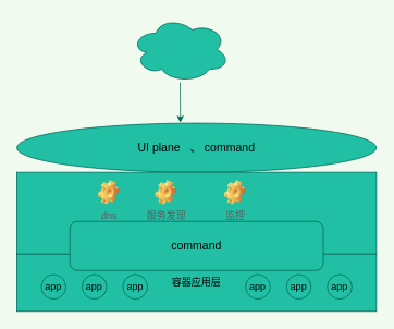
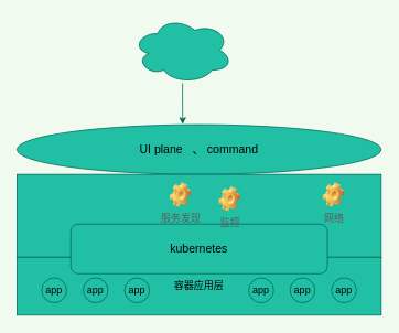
- <mxCell id="14" value="dns" style="shape=image;html=1;verticalLabelPosition=bottom;verticalAlign=top;imageAspect=1;aspect=fixed;image=img/clipart/Gear_128x128.png;rounded=0;sketch=0;strokeColor=#006658;fillColor=#21C0A5;fontColor=#5C5C5C;" vertex="1" parent="1"><mxGeometry x="120" y="220" width="25.58" height="30" as="geometry" /></mxCell>
- <mxCell id="15" value="服务发现" style="shape=image;html=1;verticalLabelPosition=bottom;verticalAlign=top;imageAspect=1;aspect=fixed;image=img/clipart/Gear_128x128.png;rounded=0;sketch=0;strokeColor=#006658;fillColor=#21C0A5;fontColor=#5C5C5C;" vertex="1" parent="1"><mxGeometry x="190" y="220" width="25.58" height="30" as="geometry" /></mxCell>
+ <mxCell id="15" value="服务发现" style="shape=image;html=1;verticalLabelPosition=bottom;verticalAlign=top;imageAspect=1;aspect=fixed;image=img/clipart/Gear_128x128.png;rounded=0;sketch=0;strokeColor=#006658;fillColor=#21C0A5;fontColor=#5C5C5C;" vertex="1" parent="1"><mxGeometry x="205" y="220" width="25.58" height="30" as="geometry" /></mxCell>
- <mxCell id="16" value="监控" style="shape=image;html=1;verticalLabelPosition=bottom;verticalAlign=top;imageAspect=1;aspect=fixed;image=img/clipart/Gear_128x128.png;rounded=0;sketch=0;strokeColor=#006658;fillColor=#21C0A5;fontColor=#5C5C5C;" vertex="1" parent="1"><mxGeometry x="274.42" y="220" width="25.58" height="30" as="geometry" /></mxCell>
+ <mxCell id="16" value="监控" style="shape=image;html=1;verticalLabelPosition=bottom;verticalAlign=top;imageAspect=1;aspect=fixed;image=img/clipart/Gear_128x128.png;rounded=0;sketch=0;strokeColor=#006658;fillColor=#21C0A5;fontColor=#5C5C5C;" vertex="1" parent="1"><mxGeometry x="264.42" y="225" width="25.58" height="30" as="geometry" /></mxCell>
+ <mxCell id="17" value="网络" style="shape=image;html=1;verticalLabelPosition=bottom;verticalAlign=top;imageAspect=1;aspect=fixed;image=img/clipart/Gear_128x128.png;rounded=0;sketch=0;strokeColor=#006658;fillColor=#21C0A5;fontColor=#5C5C5C;" vertex="1" parent="1"><mxGeometry x="390" y="220" width="25.58" height="30" as="geometry" /></mxCell>
- <mxCell id="11" value="&lt;font style=&quot;font-size: 14px&quot; color=&quot;#000000&quot;&gt;command&lt;/font&gt;" style="rounded=1;whiteSpace=wrap;html=1;sketch=0;strokeColor=#006658;fillColor=#21C0A5;fontColor=#5C5C5C;" vertex="1" parent="1"><mxGeometry x="85" y="270" width="310" height="60" as="geometry" /></mxCell>
+ <mxCell id="11" value="&lt;font style=&quot;font-size: 14px&quot; color=&quot;#000000&quot;&gt;kubernetes&lt;/font&gt;" style="rounded=1;whiteSpace=wrap;html=1;sketch=0;strokeColor=#006658;fillColor=#21C0A5;fontColor=#5C5C5C;" vertex="1" parent="1"><mxGeometry x="85" y="270" width="310" height="60" as="geometry" /></mxCell>
